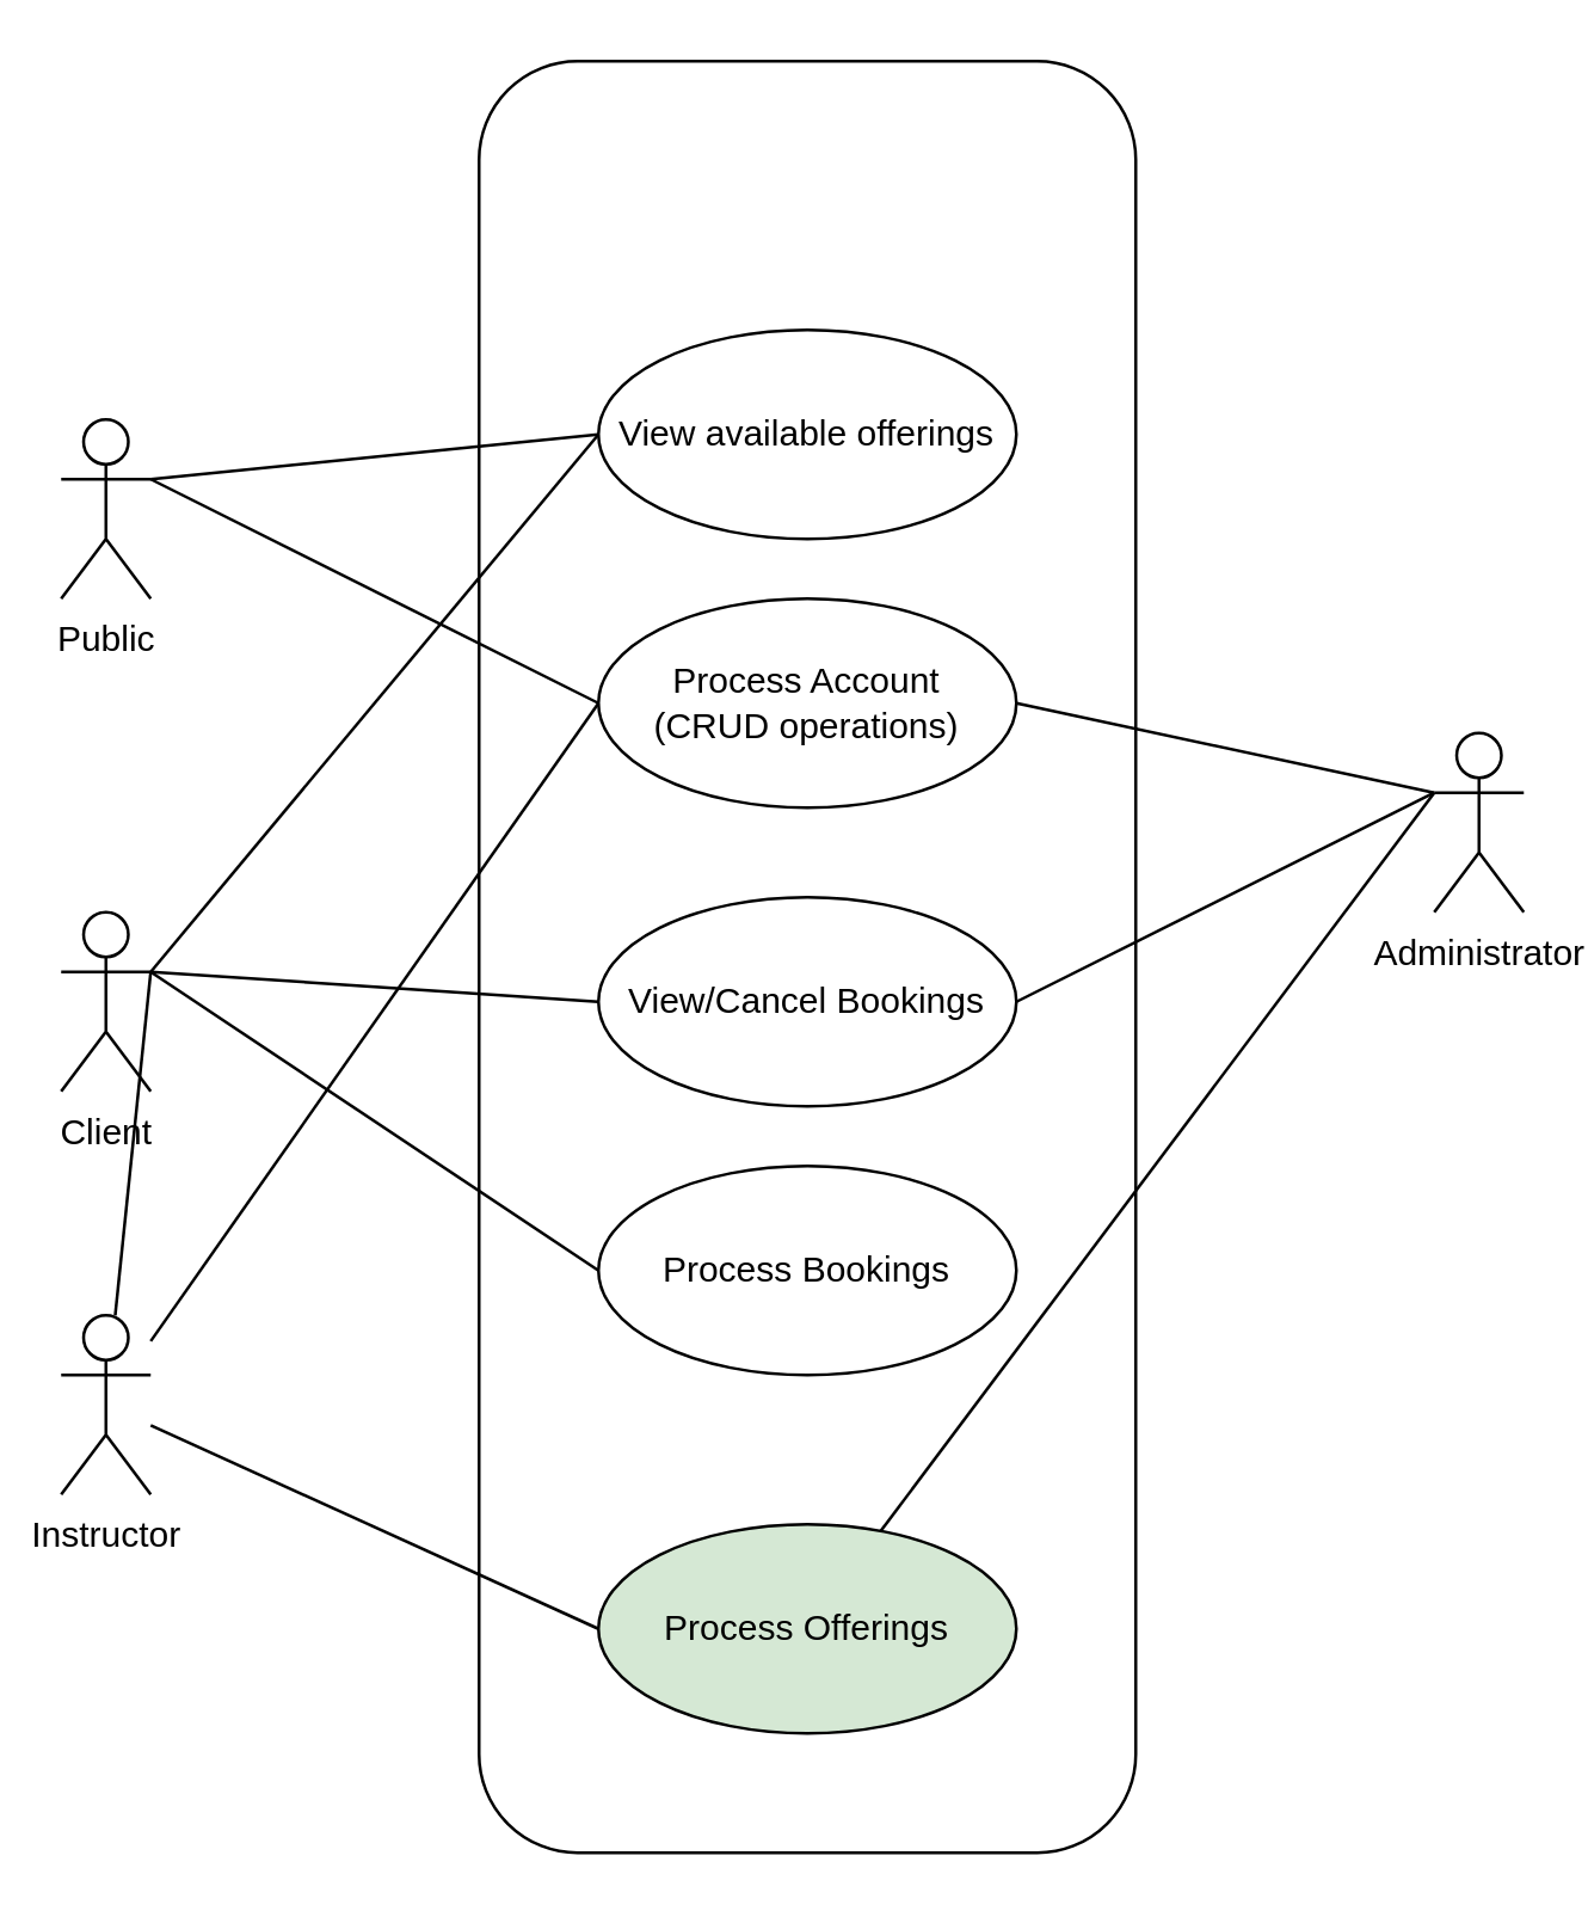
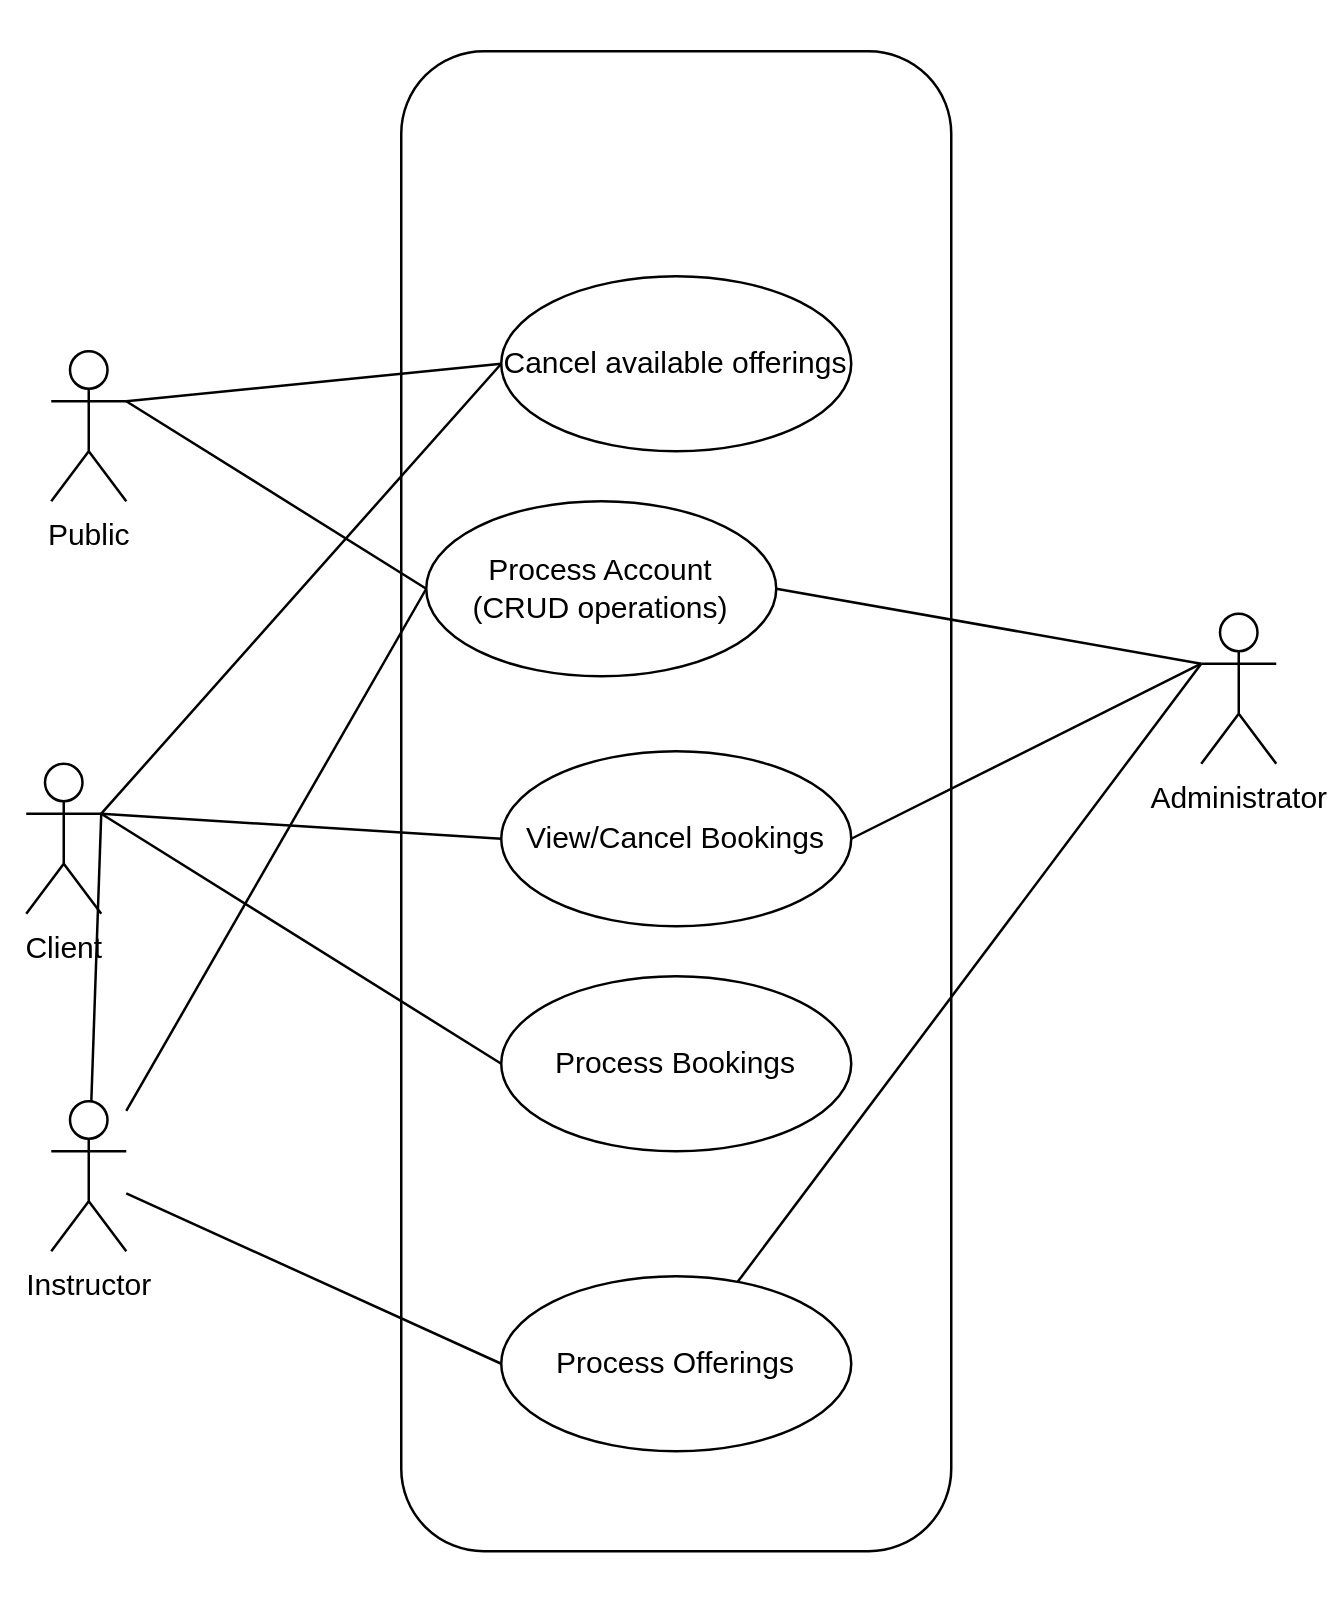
- <mxCell id="9" value="View available offerings" style="ellipse;whiteSpace=wrap;html=1;" parent="1" vertex="1"><mxGeometry x="200" y="110" width="140" height="70" as="geometry" /></mxCell>
+ <mxCell id="9" value="Cancel available offerings" style="ellipse;whiteSpace=wrap;html=1;" parent="1" vertex="1"><mxGeometry x="200" y="110" width="140" height="70" as="geometry" /></mxCell>
- <mxCell id="13" value="&lt;div&gt;Process Account&lt;/div&gt;&lt;div&gt;(CRUD operations)&lt;br&gt;&lt;/div&gt;" style="ellipse;whiteSpace=wrap;html=1;" parent="1" vertex="1"><mxGeometry x="200" y="200" width="140" height="70" as="geometry" /></mxCell>
+ <mxCell id="13" value="&lt;div&gt;Process Account&lt;/div&gt;&lt;div&gt;(CRUD operations)&lt;br&gt;&lt;/div&gt;" style="ellipse;whiteSpace=wrap;html=1;" parent="1" vertex="1"><mxGeometry x="170" y="200" width="140" height="70" as="geometry" /></mxCell>
- <mxCell id="5" value="Client" style="shape=umlActor;verticalLabelPosition=bottom;verticalAlign=top;html=1;outlineConnect=0;" parent="1" vertex="1"><mxGeometry x="20" y="305" width="30" height="60" as="geometry" /></mxCell>
+ <mxCell id="5" value="Client" style="shape=umlActor;verticalLabelPosition=bottom;verticalAlign=top;html=1;outlineConnect=0;" parent="1" vertex="1"><mxGeometry x="10" y="305" width="30" height="60" as="geometry" /></mxCell>
- <mxCell id="7" value="Process Offerings" style="ellipse;whiteSpace=wrap;html=1;fillColor=#d5e8d4;" parent="1" vertex="1"><mxGeometry x="200" y="510" width="140" height="70" as="geometry" /></mxCell>
+ <mxCell id="7" value="Process Offerings" style="ellipse;whiteSpace=wrap;html=1;" parent="1" vertex="1"><mxGeometry x="200" y="510" width="140" height="70" as="geometry" /></mxCell>
